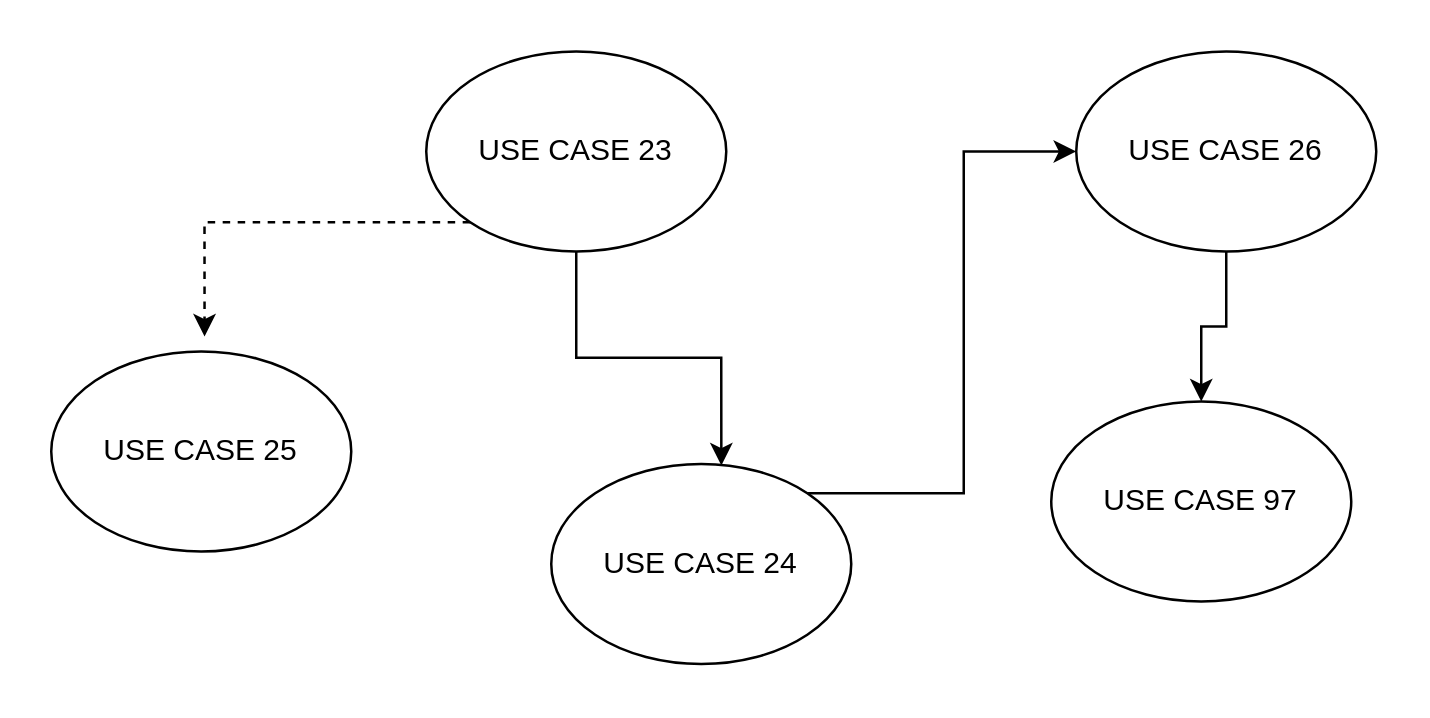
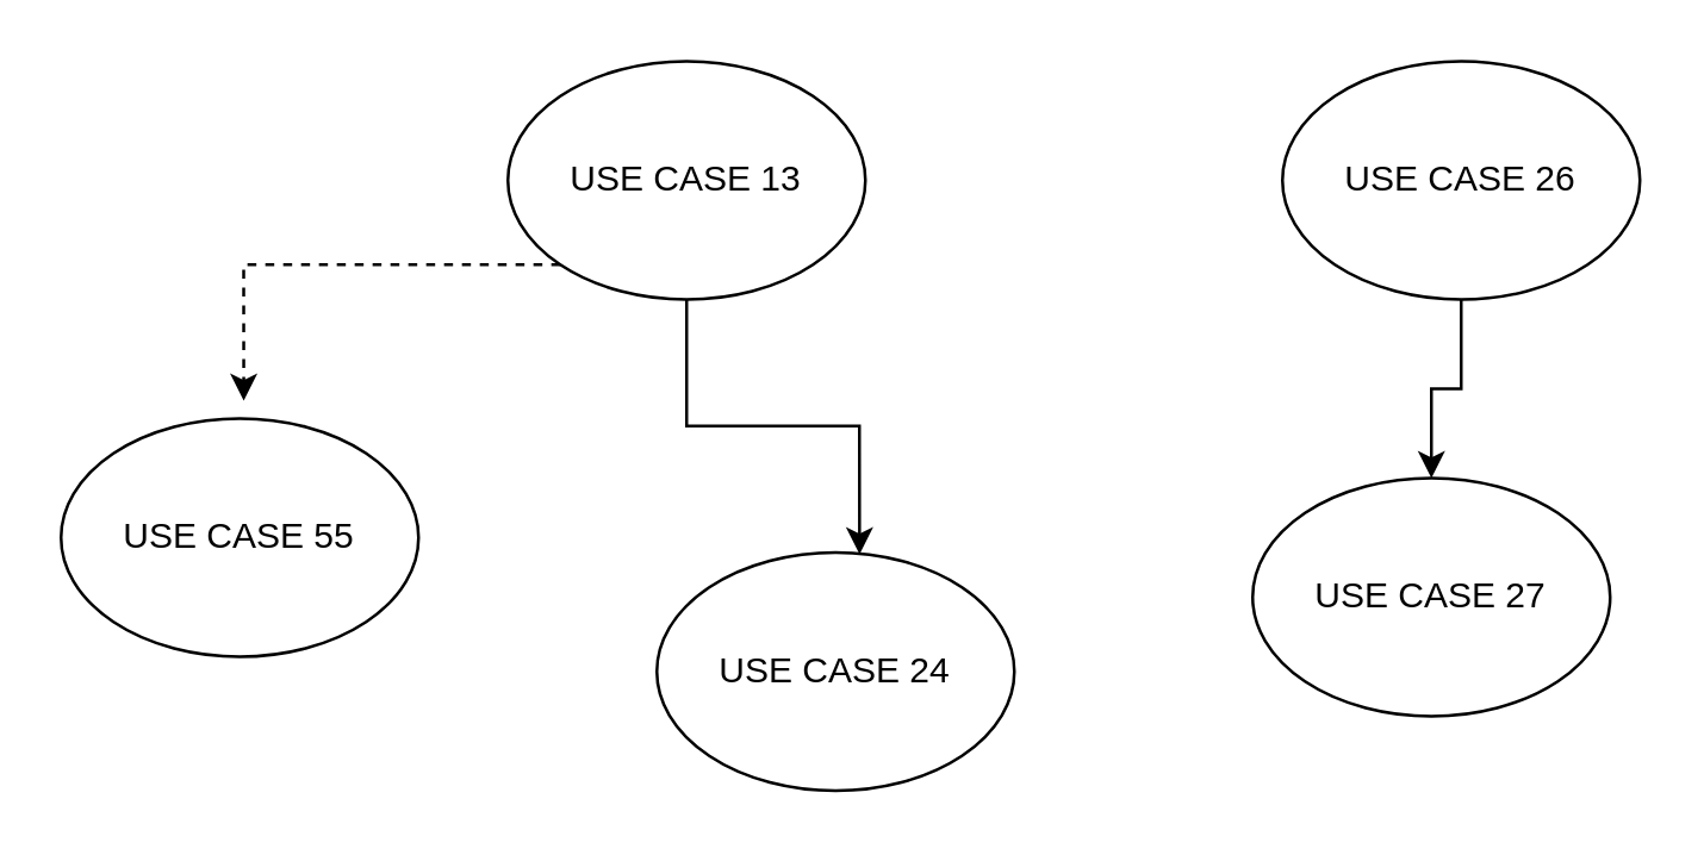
- <mxCell id="2" value="USE CASE 23" style="ellipse;whiteSpace=wrap;html=1;" vertex="1" parent="1"><mxGeometry x="170" y="20" width="120" height="80" as="geometry" /></mxCell>
+ <mxCell id="2" value="USE CASE 13" style="ellipse;whiteSpace=wrap;html=1;" vertex="1" parent="1"><mxGeometry x="170" y="20" width="120" height="80" as="geometry" /></mxCell>
- <mxCell id="4" style="edgeStyle=orthogonalEdgeStyle;rounded=0;orthogonalLoop=1;jettySize=auto;html=1;exitX=1;exitY=0;exitDx=0;exitDy=0;entryX=0;entryY=0.5;entryDx=0;entryDy=0;" edge="1" parent="1" source="5" target="7"><mxGeometry relative="1" as="geometry" /></mxCell>
- <mxCell id="3" value="USE CASE 25" style="ellipse;whiteSpace=wrap;html=1;" vertex="1" parent="1"><mxGeometry x="20" y="140" width="120" height="80" as="geometry" /></mxCell>
+ <mxCell id="3" value="USE CASE 55" style="ellipse;whiteSpace=wrap;html=1;" vertex="1" parent="1"><mxGeometry x="20" y="140" width="120" height="80" as="geometry" /></mxCell>
- <mxCell id="8" value="USE CASE 97" style="ellipse;whiteSpace=wrap;html=1;" vertex="1" parent="1"><mxGeometry x="420" y="160" width="120" height="80" as="geometry" /></mxCell>
+ <mxCell id="8" value="USE CASE 27" style="ellipse;whiteSpace=wrap;html=1;" vertex="1" parent="1"><mxGeometry x="420" y="160" width="120" height="80" as="geometry" /></mxCell>
